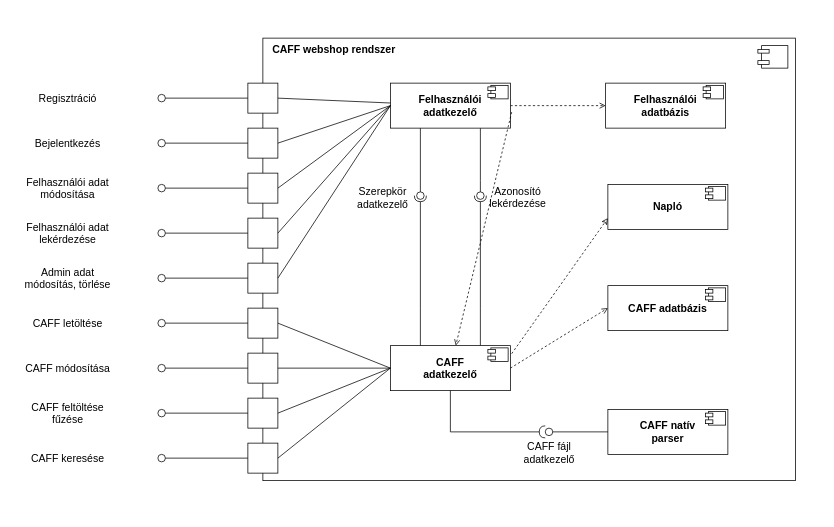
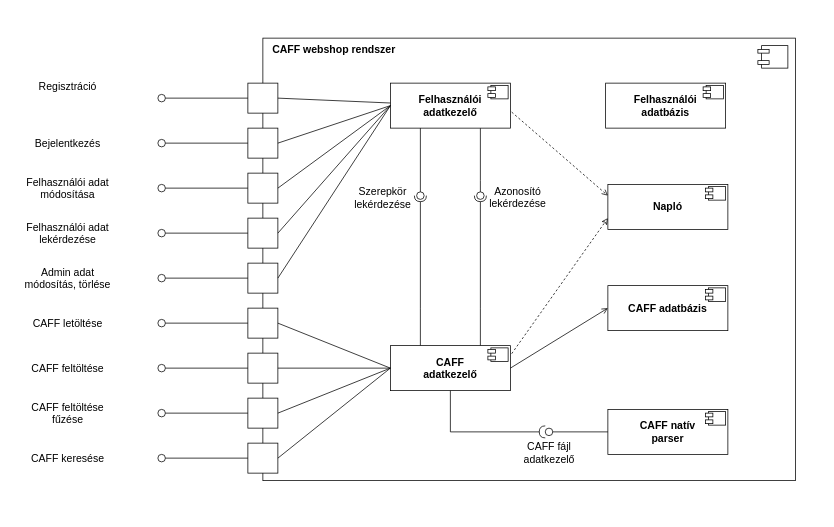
- <mxCell id="32" value="Regisztráció" style="text;html=1;strokeColor=none;fillColor=none;align=center;verticalAlign=middle;whiteSpace=wrap;rounded=0;fontSize=14;" vertex="1" parent="1"><mxGeometry x="60" y="115" width="60" height="30" as="geometry" /></mxCell>
+ <mxCell id="32" value="Regisztráció" style="text;html=1;strokeColor=none;fillColor=none;align=center;verticalAlign=middle;whiteSpace=wrap;rounded=0;fontSize=14;" vertex="1" parent="1"><mxGeometry x="60" y="100" width="60" height="30" as="geometry" /></mxCell>
- <mxCell id="44" style="edgeStyle=orthogonalEdgeStyle;rounded=0;orthogonalLoop=1;jettySize=auto;html=1;fontSize=14;endArrow=open;endFill=0;dashed=1;" edge="1" parent="1" source="46" target="64"><mxGeometry relative="1" as="geometry" /></mxCell>
- <mxCell id="76" value="" style="endArrow=open;html=1;rounded=0;dashed=1;fontSize=14;exitX=1.011;exitY=0.644;exitDx=0;exitDy=0;exitPerimeter=0;endFill=0;" edge="1" parent="1" source="46" target="56"><mxGeometry width="50" height="50" relative="1" as="geometry"><mxPoint x="600" y="390" as="sourcePoint" /><mxPoint x="650" y="340" as="targetPoint" /></mxGeometry></mxCell>
+ <mxCell id="76" value="" style="endArrow=open;html=1;rounded=0;dashed=1;fontSize=14;exitX=1.011;exitY=0.644;exitDx=0;exitDy=0;exitPerimeter=0;entryX=0;entryY=0.25;entryDx=0;entryDy=0;endFill=0;" edge="1" parent="1" source="46" target="60"><mxGeometry width="50" height="50" relative="1" as="geometry"><mxPoint x="600" y="390" as="sourcePoint" /><mxPoint x="650" y="340" as="targetPoint" /></mxGeometry></mxCell>
- <mxCell id="80" value="Szerepkör adatkezelő" style="text;html=1;strokeColor=none;fillColor=none;align=center;verticalAlign=middle;whiteSpace=wrap;rounded=0;fontSize=14;" vertex="1" parent="1"><mxGeometry x="480" y="248" width="60" height="30" as="geometry" /></mxCell>
+ <mxCell id="80" value="Szerepkör lekérdezése" style="text;html=1;strokeColor=none;fillColor=none;align=center;verticalAlign=middle;whiteSpace=wrap;rounded=0;fontSize=14;" vertex="1" parent="1"><mxGeometry x="480" y="248" width="60" height="30" as="geometry" /></mxCell>
- <mxCell id="74" value="" style="endArrow=open;html=1;rounded=0;fontSize=14;exitX=1;exitY=0.5;exitDx=0;exitDy=0;entryX=0;entryY=0.5;entryDx=0;entryDy=0;dashed=1;endFill=0;" edge="1" parent="1" source="56" target="68"><mxGeometry width="50" height="50" relative="1" as="geometry"><mxPoint x="500" y="370" as="sourcePoint" /><mxPoint x="550" y="320" as="targetPoint" /></mxGeometry></mxCell>
+ <mxCell id="74" value="" style="endArrow=open;html=1;rounded=0;fontSize=14;exitX=1;exitY=0.5;exitDx=0;exitDy=0;entryX=0;entryY=0.5;entryDx=0;entryDy=0;dashed=0;endFill=0;" edge="1" parent="1" source="56" target="68"><mxGeometry width="50" height="50" relative="1" as="geometry"><mxPoint x="500" y="370" as="sourcePoint" /><mxPoint x="550" y="320" as="targetPoint" /></mxGeometry></mxCell>
- <mxCell id="38" value="CAFF módosítása" style="text;html=1;strokeColor=none;fillColor=none;align=center;verticalAlign=middle;whiteSpace=wrap;rounded=0;fontSize=14;" vertex="1" parent="1"><mxGeometry x="30" y="467.5" width="120" height="45" as="geometry" /></mxCell>
+ <mxCell id="38" value="CAFF feltöltése" style="text;html=1;strokeColor=none;fillColor=none;align=center;verticalAlign=middle;whiteSpace=wrap;rounded=0;fontSize=14;" vertex="1" parent="1"><mxGeometry x="30" y="467.5" width="120" height="45" as="geometry" /></mxCell>
